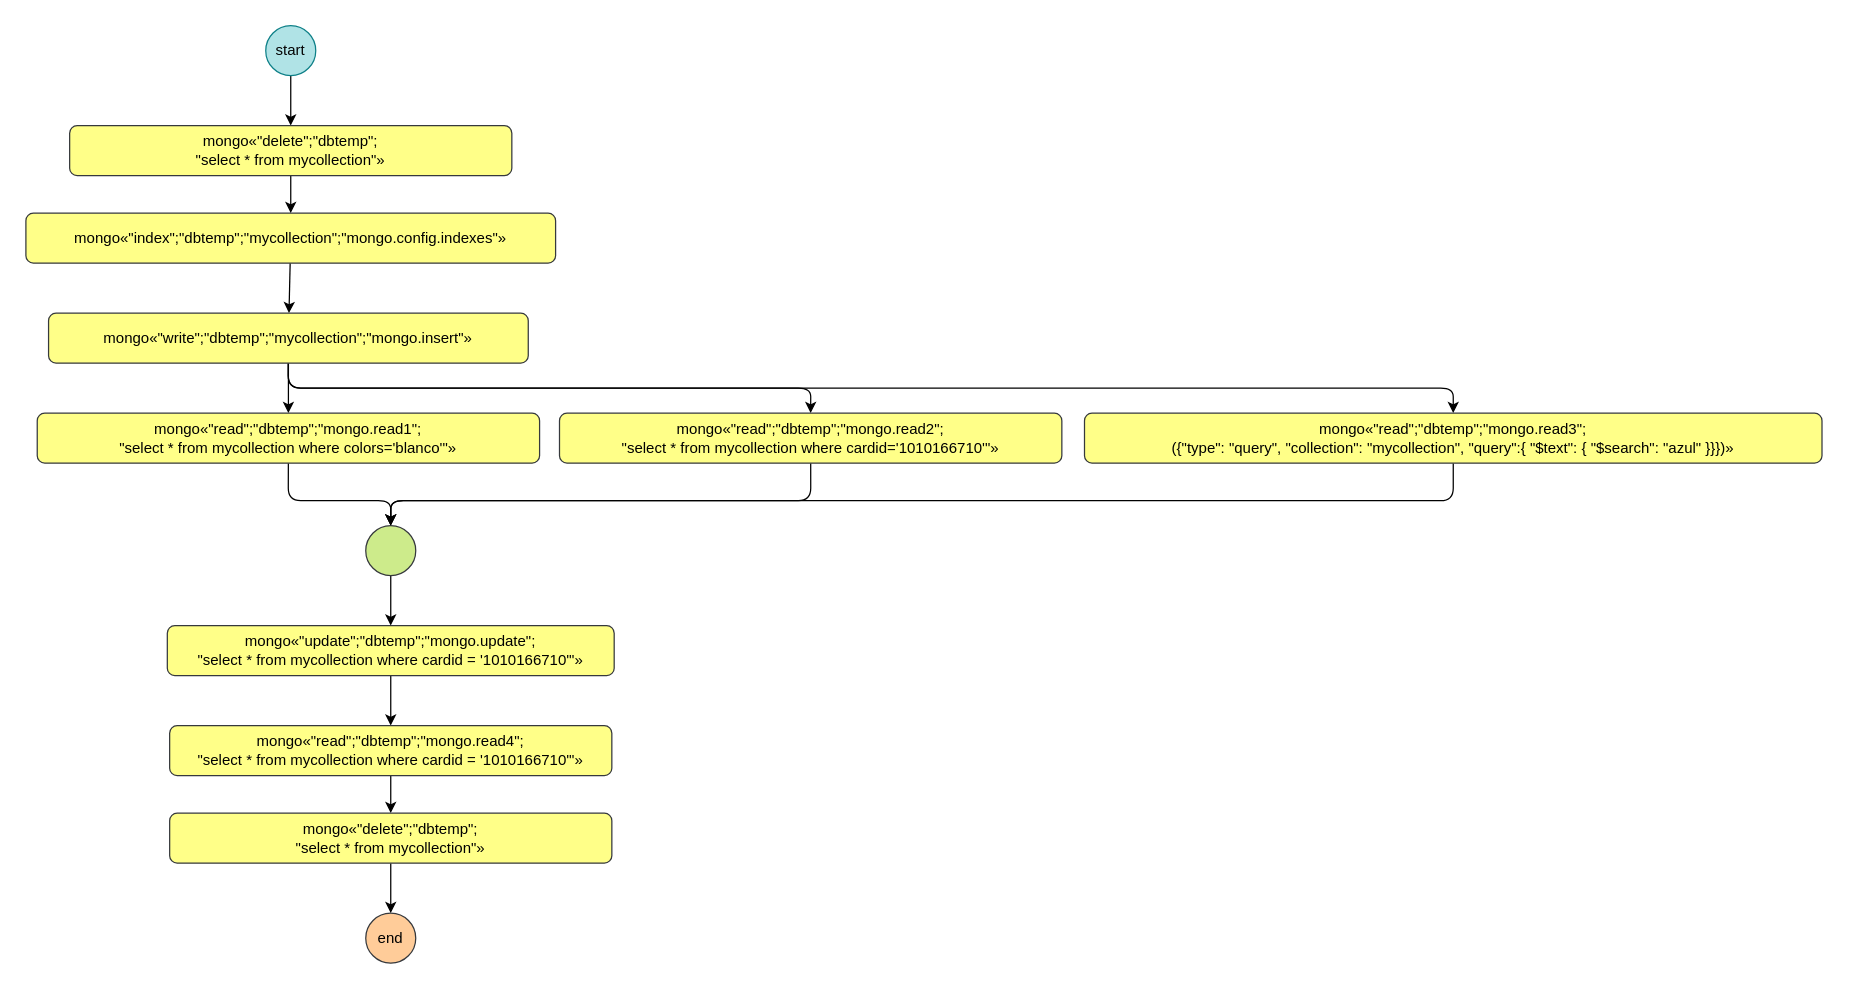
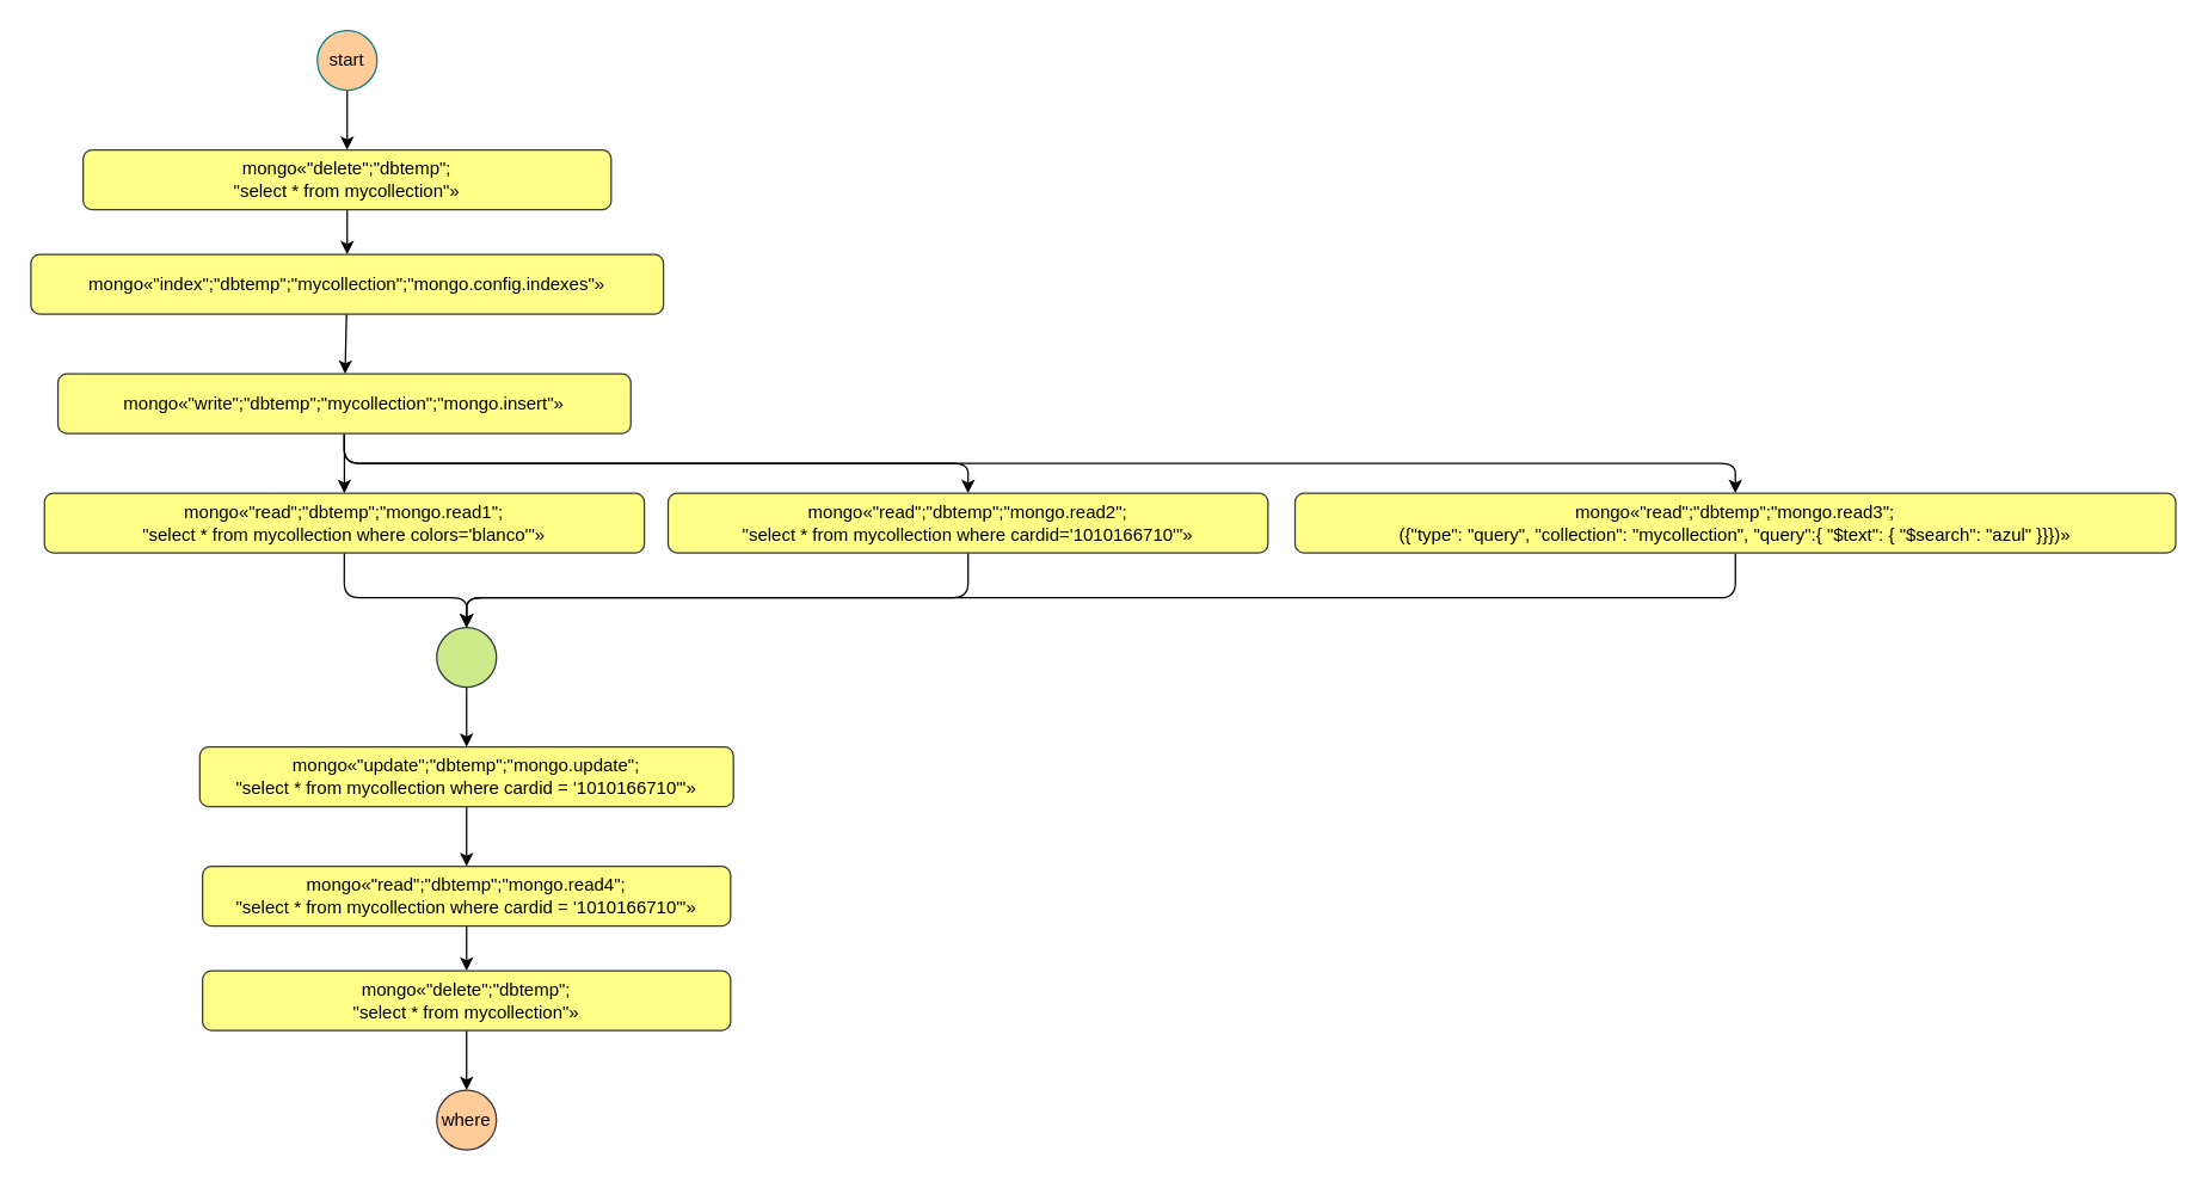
- <mxCell id="3" value="start" style="ellipse;whiteSpace=wrap;fillColor=#b0e3e6;strokeColor=#0e8088;fontColor=#050505;" parent="1" vertex="1"><mxGeometry x="212" y="20" width="40" height="40" as="geometry" /></mxCell>
+ <mxCell id="3" value="start" style="ellipse;whiteSpace=wrap;fillColor=#ffcc99;strokeColor=#0e8088;fontColor=#050505;" parent="1" vertex="1"><mxGeometry x="212" y="20" width="40" height="40" as="geometry" /></mxCell>
- <mxCell id="8" value="end" style="ellipse;whiteSpace=wrap;fillColor=#ffcc99;strokeColor=#36393d;fontColor=#000000;" parent="1" vertex="1"><mxGeometry x="292" y="730" width="40" height="40" as="geometry" /></mxCell>
+ <mxCell id="8" value="where" style="ellipse;whiteSpace=wrap;fillColor=#ffcc99;strokeColor=#36393d;fontColor=#000000;" parent="1" vertex="1"><mxGeometry x="292" y="730" width="40" height="40" as="geometry" /></mxCell>
